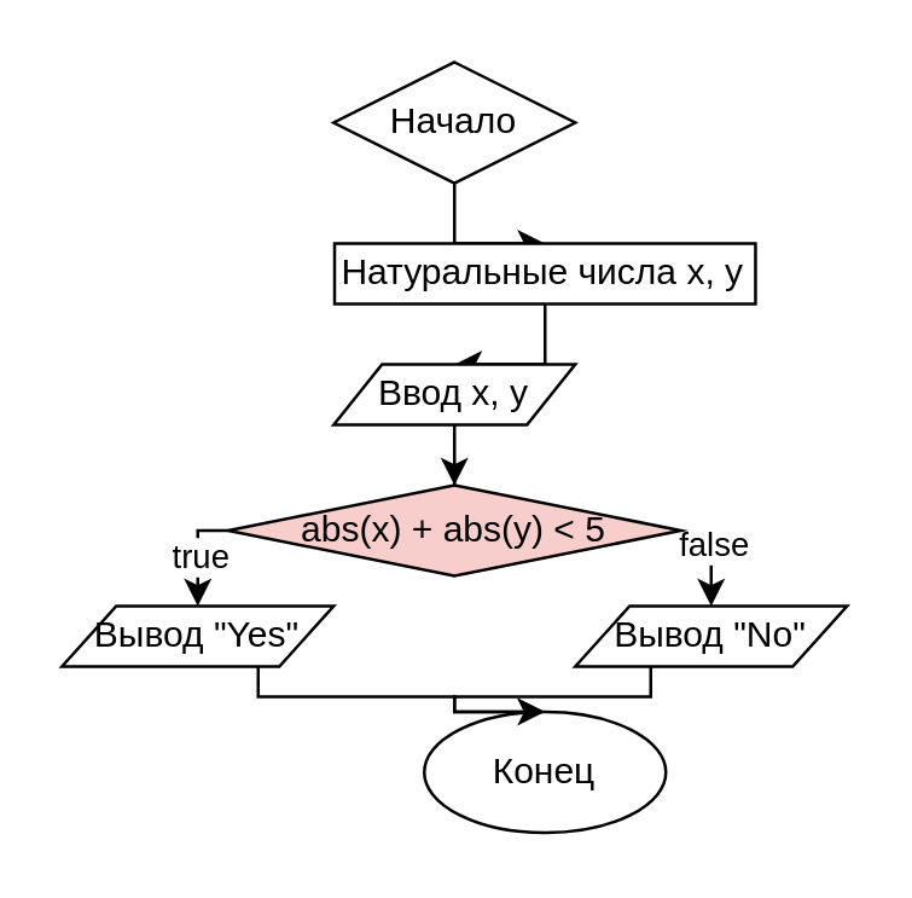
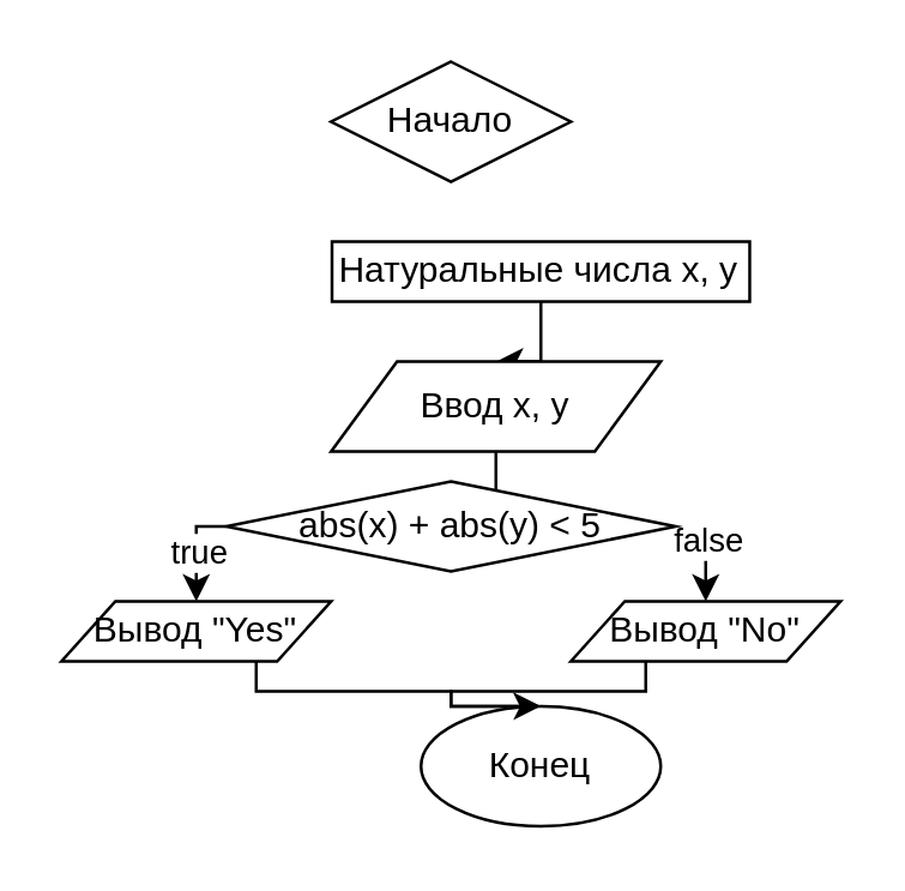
- <mxCell id="2" style="edgeStyle=orthogonalEdgeStyle;rounded=0;orthogonalLoop=1;jettySize=auto;html=1;entryX=0.5;entryY=0;entryDx=0;entryDy=0;" edge="1" parent="1" source="3" target="8"><mxGeometry relative="1" as="geometry" /></mxCell>
- <mxCell id="10" value="Ввод x, y" style="shape=parallelogram;perimeter=parallelogramPerimeter;whiteSpace=wrap;html=1;" vertex="1" parent="1"><mxGeometry x="110" y="120" width="80" height="20" as="geometry" /></mxCell>
+ <mxCell id="10" value="Ввод x, y" style="shape=parallelogram;perimeter=parallelogramPerimeter;whiteSpace=wrap;html=1;" vertex="1" parent="1"><mxGeometry x="110" y="120" width="110" height="30" as="geometry" /></mxCell>
- <mxCell id="15" value="abs(x) + abs(y) &amp;lt; 5" style="rhombus;whiteSpace=wrap;html=1;fillColor=#f8cecc;" vertex="1" parent="1"><mxGeometry x="74.99" y="160" width="150" height="30" as="geometry" /></mxCell>
+ <mxCell id="15" value="abs(x) + abs(y) &amp;lt; 5" style="rhombus;whiteSpace=wrap;html=1;" vertex="1" parent="1"><mxGeometry x="74.99" y="160" width="150" height="30" as="geometry" /></mxCell>
